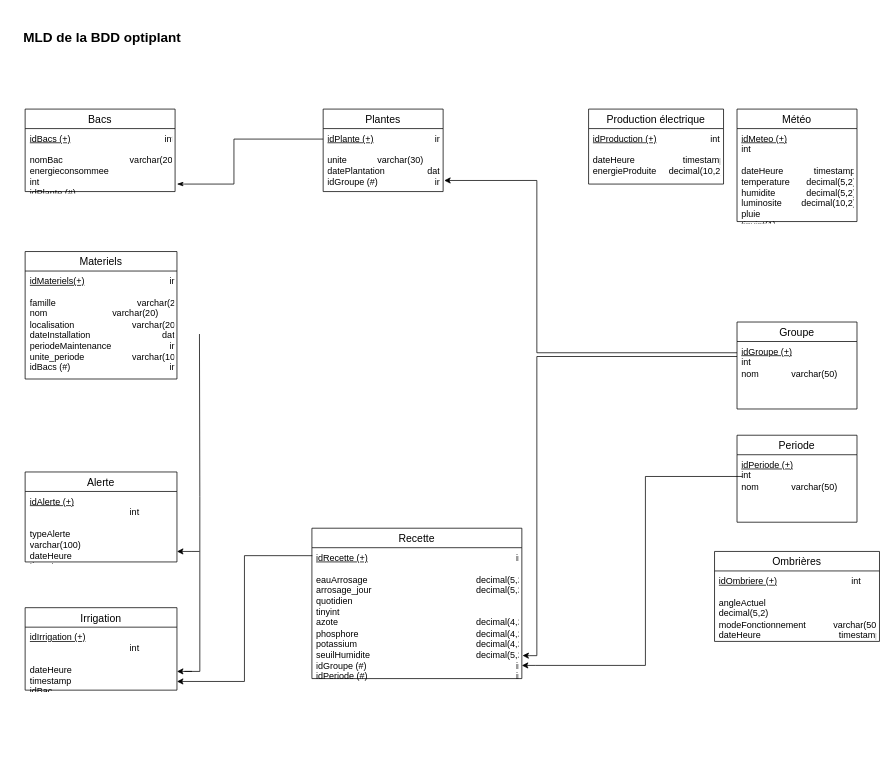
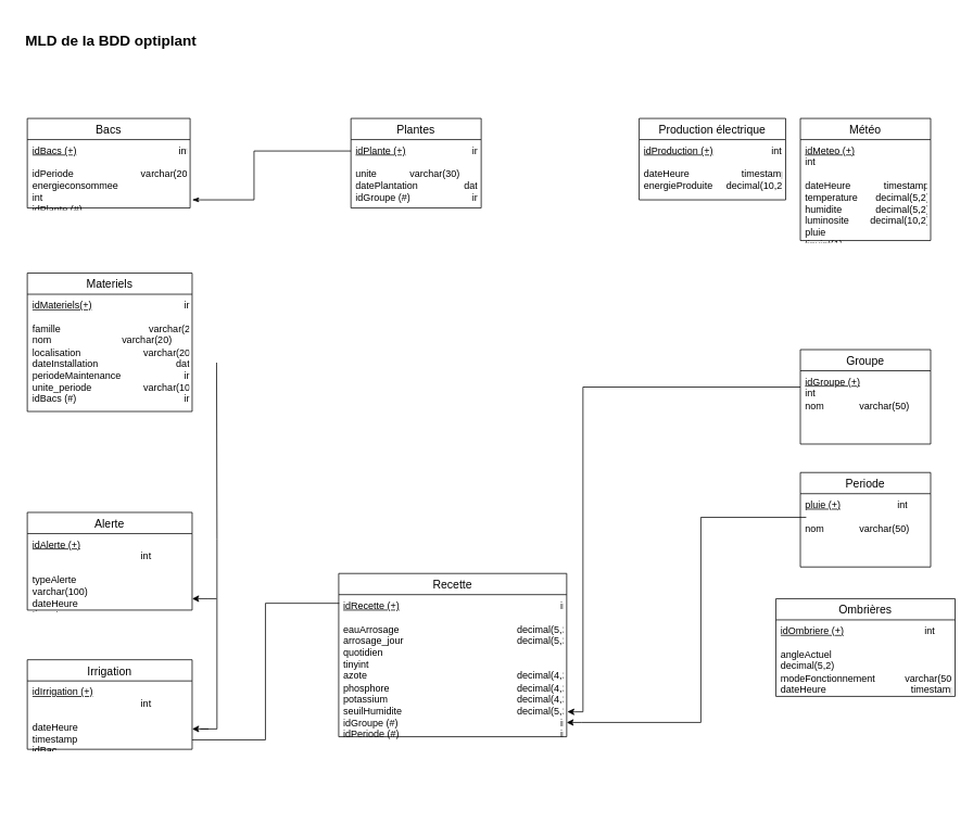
- <mxCell id="3" value="&lt;div&gt;&lt;u&gt;idBacs (+)&lt;/u&gt;&lt;span style=&quot;white-space: pre;&quot;&gt;&#09;&lt;/span&gt;&lt;span style=&quot;white-space: pre;&quot;&gt;&#09;&lt;/span&gt;&lt;span style=&quot;white-space: pre;&quot;&gt;&#09;&lt;/span&gt;&amp;nbsp;&amp;nbsp;&amp;nbsp;&amp;nbsp;&amp;nbsp;&amp;nbsp;&amp;nbsp;&amp;nbsp;&amp;nbsp; &amp;nbsp; &amp;nbsp; int&lt;br&gt;&lt;/div&gt;&lt;div&gt;&lt;br&gt;&lt;/div&gt;&lt;div&gt;nomBac&lt;span style=&quot;white-space: pre;&quot;&gt;&#09;&lt;span style=&quot;white-space: pre;&quot;&gt;&#09;&lt;/span&gt;              &lt;span style=&quot;white-space: pre;&quot;&gt;&#09;&lt;/span&gt;varchar(20)&lt;/span&gt;&lt;/div&gt;&lt;div&gt;energieconsommee&lt;span style=&quot;white-space: pre;&quot;&gt;&#09;&lt;/span&gt;&lt;span style=&quot;white-space: pre;&quot;&gt;&#09;&lt;/span&gt;&amp;nbsp;&amp;nbsp;&amp;nbsp;&amp;nbsp;&amp;nbsp;&amp;nbsp; int&lt;br&gt;&lt;/div&gt;&lt;div&gt;idPlante (#)&lt;span style=&quot;white-space: pre;&quot;&gt;&#09;&lt;/span&gt;&lt;span style=&quot;white-space: pre;&quot;&gt;&#09;&lt;/span&gt;&lt;span style=&quot;white-space: pre;&quot;&gt;&#09;&lt;/span&gt;&lt;span style=&quot;white-space: pre;&quot;&gt;&#09;&lt;/span&gt;&amp;nbsp;&amp;nbsp;&amp;nbsp;&amp;nbsp;&amp;nbsp;&amp;nbsp; int&lt;br&gt;&lt;/div&gt;&lt;div&gt;&lt;br&gt;&lt;/div&gt;" style="text;strokeColor=none;fillColor=none;spacingLeft=4;spacingRight=4;overflow=hidden;rotatable=0;points=[[0,0.5],[1,0.5]];portConstraint=eastwest;fontSize=12;whiteSpace=wrap;html=1;" vertex="1" parent="2"><mxGeometry y="26" width="200" height="84" as="geometry" /></mxCell>
+ <mxCell id="3" value="&lt;div&gt;&lt;u&gt;idBacs (+)&lt;/u&gt;&lt;span style=&quot;white-space: pre;&quot;&gt;&#09;&lt;/span&gt;&lt;span style=&quot;white-space: pre;&quot;&gt;&#09;&lt;/span&gt;&lt;span style=&quot;white-space: pre;&quot;&gt;&#09;&lt;/span&gt;&amp;nbsp;&amp;nbsp;&amp;nbsp;&amp;nbsp;&amp;nbsp;&amp;nbsp;&amp;nbsp;&amp;nbsp;&amp;nbsp; &amp;nbsp; &amp;nbsp; int&lt;br&gt;&lt;/div&gt;&lt;div&gt;&lt;br&gt;&lt;/div&gt;&lt;div&gt;idPeriode&lt;span style=&quot;white-space: pre;&quot;&gt;&#09;&lt;span style=&quot;white-space: pre;&quot;&gt;&#09;&lt;/span&gt;              &lt;span style=&quot;white-space: pre;&quot;&gt;&#09;&lt;/span&gt;varchar(20)&lt;/span&gt;&lt;/div&gt;&lt;div&gt;energieconsommee&lt;span style=&quot;white-space: pre;&quot;&gt;&#09;&lt;/span&gt;&lt;span style=&quot;white-space: pre;&quot;&gt;&#09;&lt;/span&gt;&amp;nbsp;&amp;nbsp;&amp;nbsp;&amp;nbsp;&amp;nbsp;&amp;nbsp; int&lt;br&gt;&lt;/div&gt;&lt;div&gt;idPlante (#)&lt;span style=&quot;white-space: pre;&quot;&gt;&#09;&lt;/span&gt;&lt;span style=&quot;white-space: pre;&quot;&gt;&#09;&lt;/span&gt;&lt;span style=&quot;white-space: pre;&quot;&gt;&#09;&lt;/span&gt;&lt;span style=&quot;white-space: pre;&quot;&gt;&#09;&lt;/span&gt;&amp;nbsp;&amp;nbsp;&amp;nbsp;&amp;nbsp;&amp;nbsp;&amp;nbsp; int&lt;br&gt;&lt;/div&gt;&lt;div&gt;&lt;br&gt;&lt;/div&gt;" style="text;strokeColor=none;fillColor=none;spacingLeft=4;spacingRight=4;overflow=hidden;rotatable=0;points=[[0,0.5],[1,0.5]];portConstraint=eastwest;fontSize=12;whiteSpace=wrap;html=1;" vertex="1" parent="2"><mxGeometry y="26" width="200" height="84" as="geometry" /></mxCell>
- <mxCell id="31" style="edgeStyle=orthogonalEdgeStyle;rounded=0;orthogonalLoop=1;jettySize=auto;html=1;exitX=0;exitY=0.5;exitDx=0;exitDy=0;entryX=1.009;entryY=0.824;entryDx=0;entryDy=0;entryPerimeter=0;" edge="1" parent="1" source="11" target="5"><mxGeometry relative="1" as="geometry"><Array as="points"><mxPoint x="715" y="470" /><mxPoint x="715" y="240" /></Array></mxGeometry></mxCell>
- <mxCell id="16" value="&lt;u&gt;idPeriode (+)&lt;/u&gt;&lt;span style=&quot;white-space: pre;&quot;&gt;&#09;&lt;/span&gt;&lt;span style=&quot;white-space: pre;&quot;&gt;&#09;&lt;/span&gt;&lt;span style=&quot;white-space: pre;&quot;&gt;&#09;&lt;/span&gt;&amp;nbsp; int" style="text;strokeColor=none;fillColor=none;spacingLeft=4;spacingRight=4;overflow=hidden;rotatable=0;points=[[0,0.5],[1,0.5]];portConstraint=eastwest;fontSize=12;whiteSpace=wrap;html=1;" vertex="1" parent="15"><mxGeometry y="26" width="160" height="30" as="geometry" /></mxCell>
+ <mxCell id="16" value="&lt;u&gt;pluie (+)&lt;/u&gt;&lt;span style=&quot;white-space: pre;&quot;&gt;&#09;&lt;/span&gt;&lt;span style=&quot;white-space: pre;&quot;&gt;&#09;&lt;/span&gt;&lt;span style=&quot;white-space: pre;&quot;&gt;&#09;&lt;/span&gt;&amp;nbsp; int" style="text;strokeColor=none;fillColor=none;spacingLeft=4;spacingRight=4;overflow=hidden;rotatable=0;points=[[0,0.5],[1,0.5]];portConstraint=eastwest;fontSize=12;whiteSpace=wrap;html=1;" vertex="1" parent="15"><mxGeometry y="26" width="160" height="30" as="geometry" /></mxCell>
- <mxCell id="28" style="edgeStyle=orthogonalEdgeStyle;rounded=0;orthogonalLoop=1;jettySize=auto;html=1;exitX=0.002;exitY=0.061;exitDx=0;exitDy=0;entryX=1;entryY=0.862;entryDx=0;entryDy=0;entryPerimeter=0;exitPerimeter=0;" edge="1" parent="1" source="35" target="21"><mxGeometry relative="1" as="geometry"><mxPoint x="205" y="915" as="targetPoint" /></mxGeometry></mxCell>
+ <mxCell id="28" style="edgeStyle=orthogonalEdgeStyle;rounded=0;orthogonalLoop=1;jettySize=auto;html=1;exitX=0.002;exitY=0.061;exitDx=0;exitDy=0;entryX=1;entryY=0.862;entryDx=0;entryDy=0;entryPerimeter=0;exitPerimeter=0;endArrow=none;" edge="1" parent="1" source="35" target="21"><mxGeometry relative="1" as="geometry"><mxPoint x="205" y="915" as="targetPoint" /></mxGeometry></mxCell>
